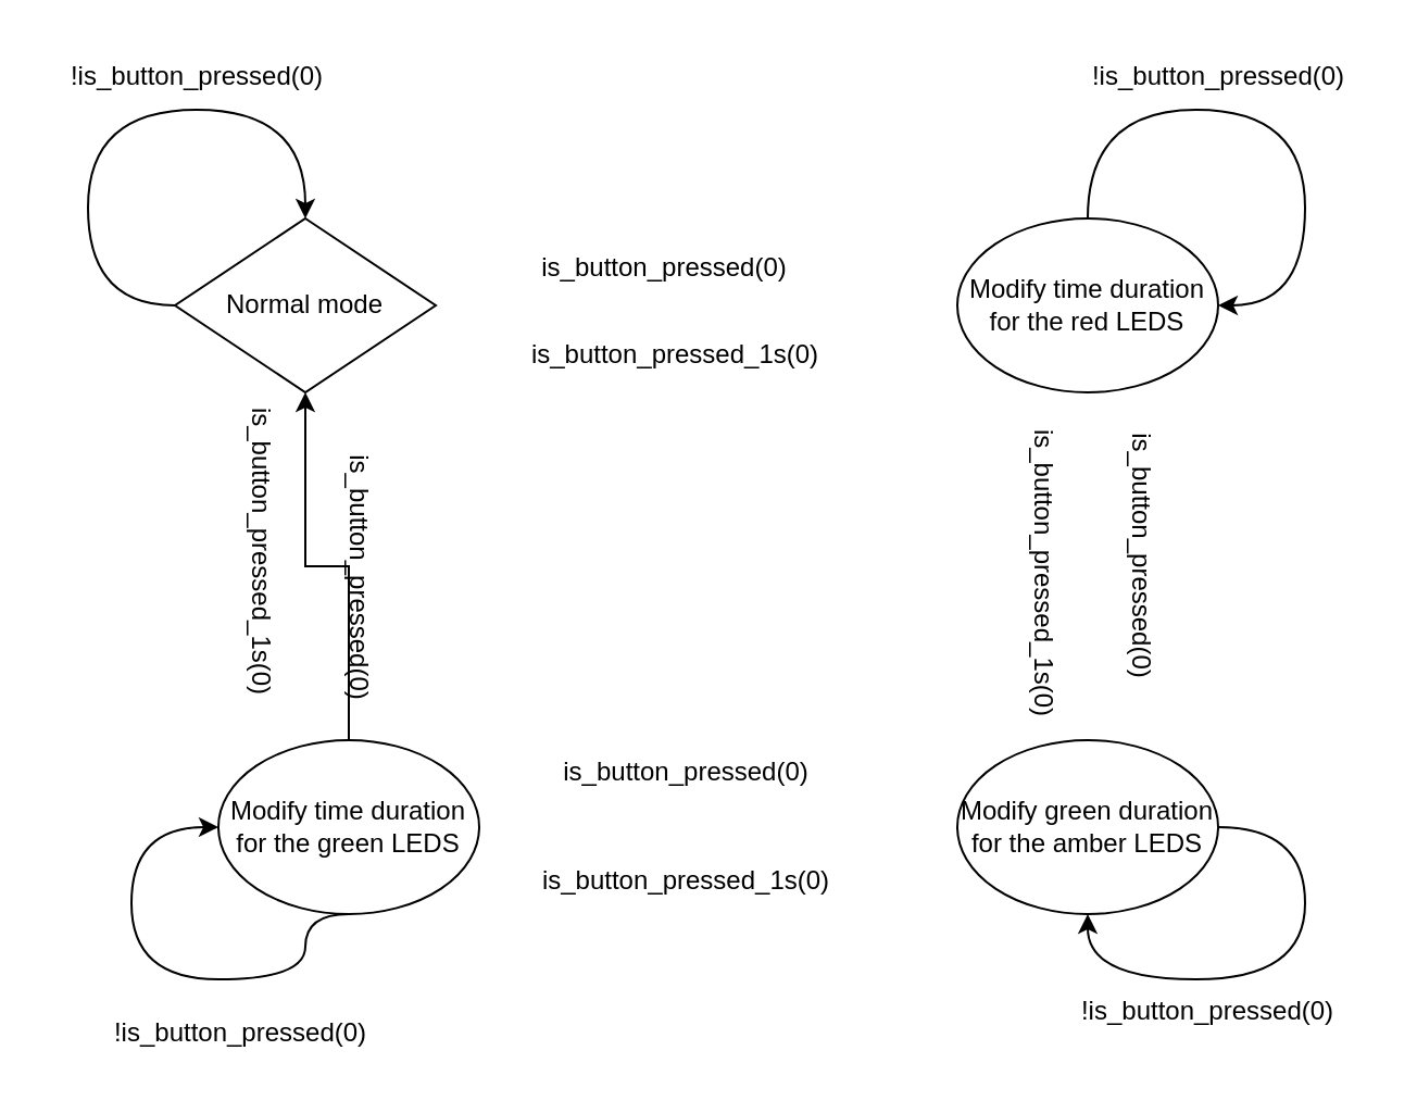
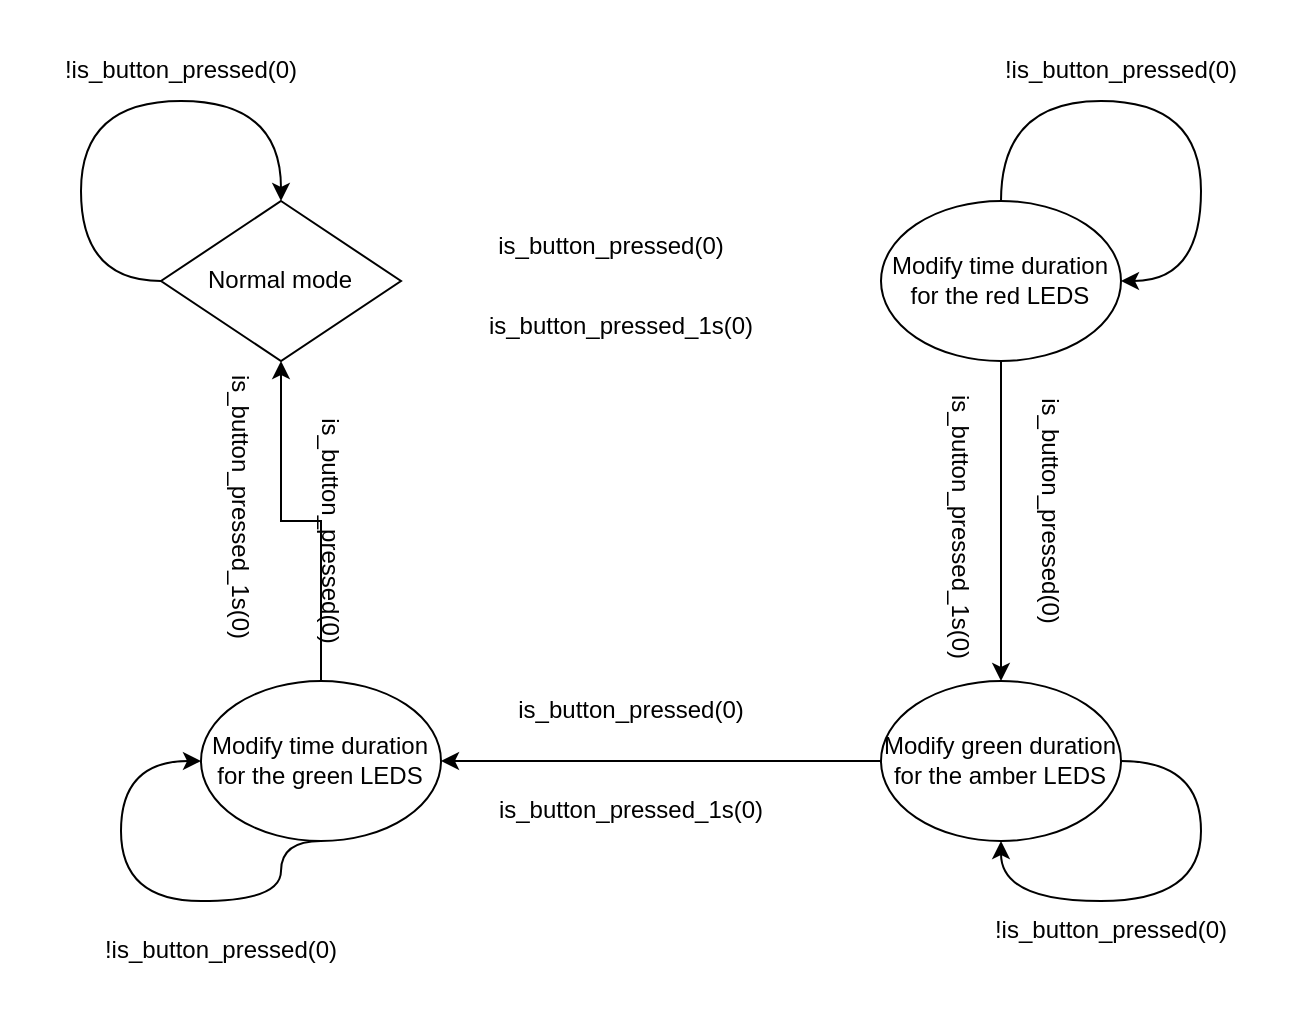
+ <mxCell id="4" style="edgeStyle=orthogonalEdgeStyle;rounded=0;orthogonalLoop=1;jettySize=auto;html=1;exitX=0.5;exitY=1;exitDx=0;exitDy=0;entryX=0.5;entryY=0;entryDx=0;entryDy=0;" edge="1" parent="1" source="5" target="9"><mxGeometry relative="1" as="geometry" /></mxCell>
+ <mxCell id="8" style="edgeStyle=orthogonalEdgeStyle;rounded=0;orthogonalLoop=1;jettySize=auto;html=1;exitX=0;exitY=0.5;exitDx=0;exitDy=0;entryX=1;entryY=0.5;entryDx=0;entryDy=0;" edge="1" parent="1" source="9" target="7"><mxGeometry relative="1" as="geometry" /></mxCell>
